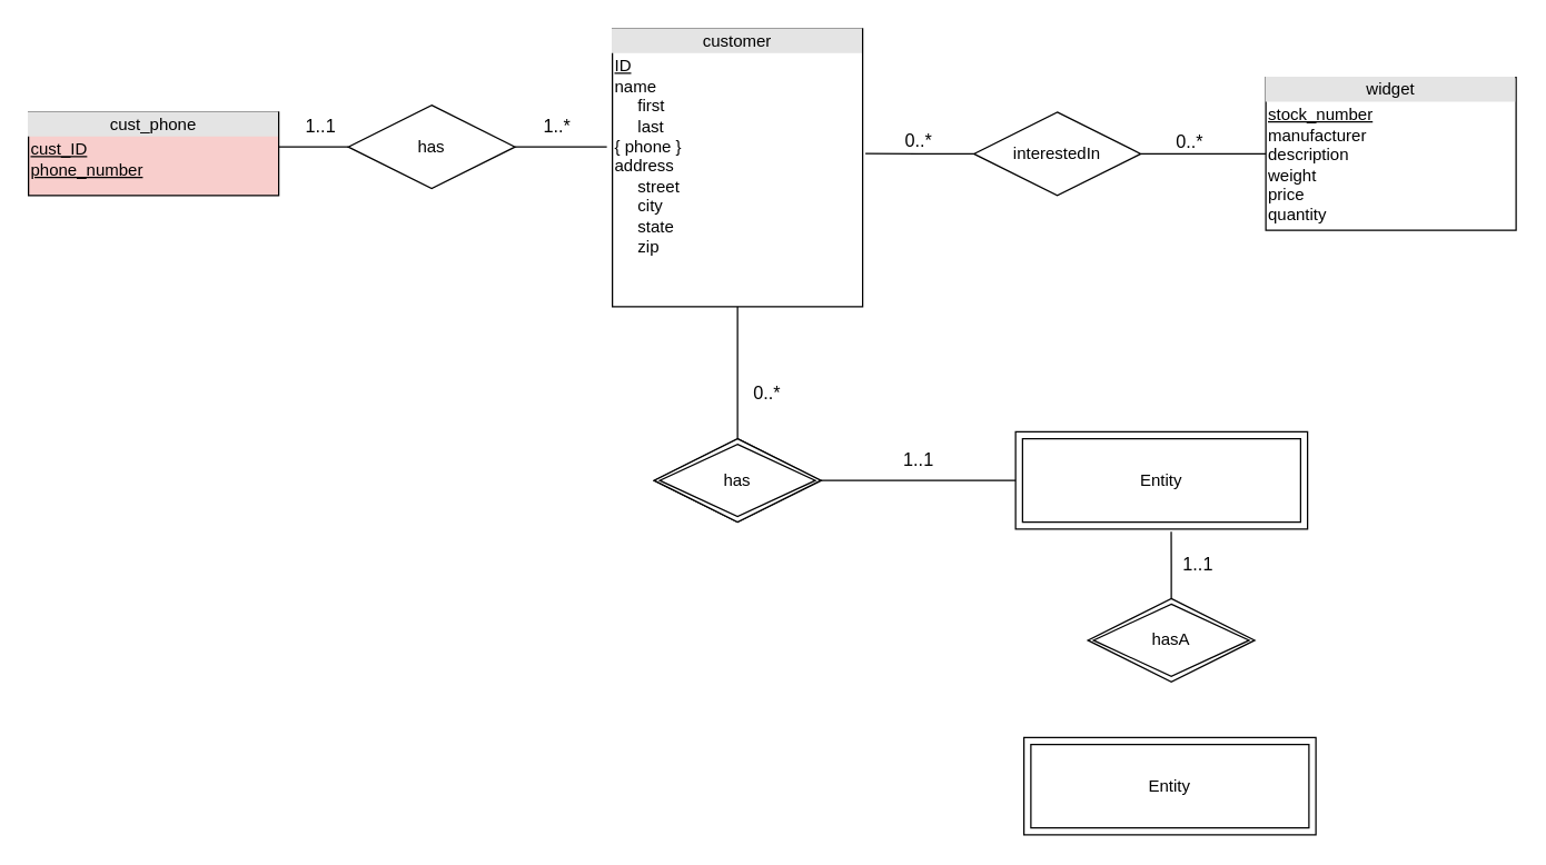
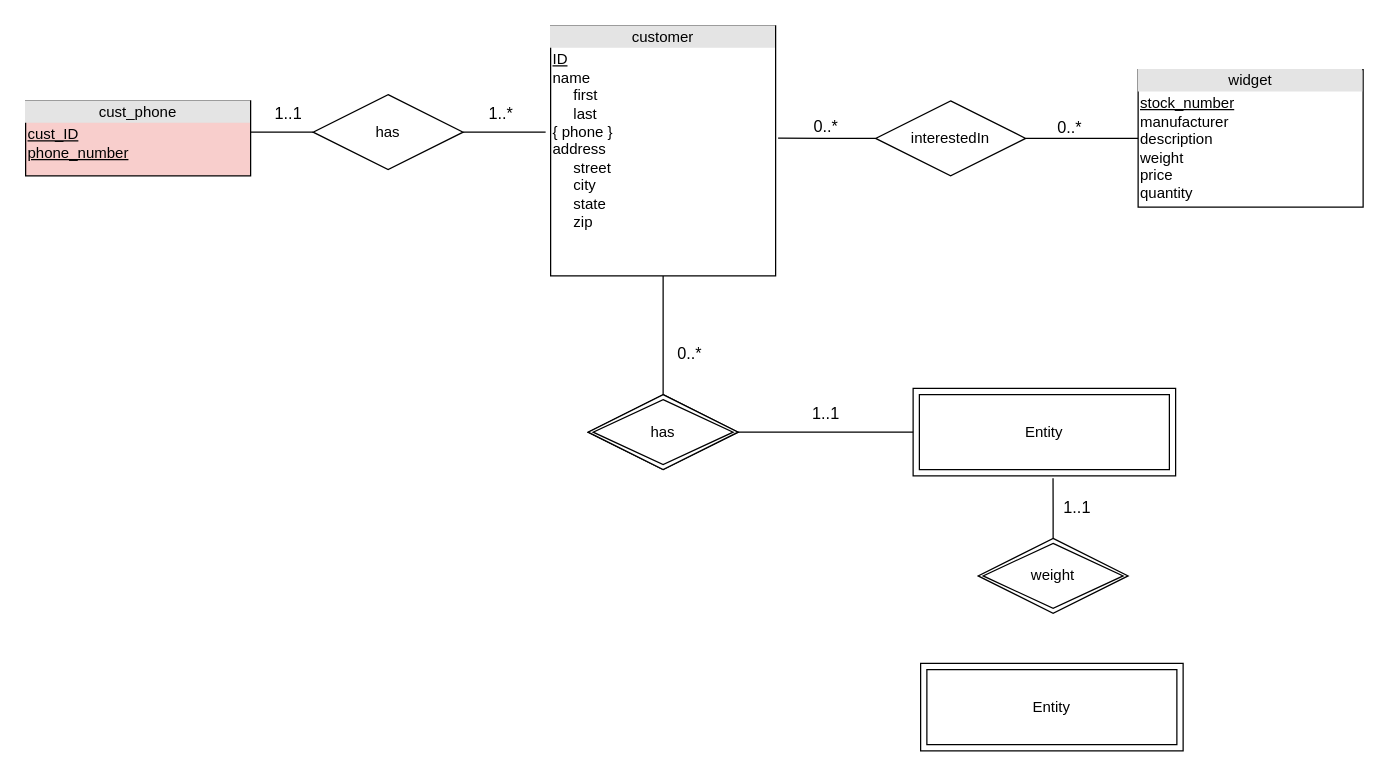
- <mxCell id="16" value="hasA" style="shape=rhombus;double=1;perimeter=rhombusPerimeter;whiteSpace=wrap;html=1;align=center;" vertex="1" parent="1"><mxGeometry x="782" y="430" width="120" height="60" as="geometry" /></mxCell>
+ <mxCell id="16" value="weight" style="shape=rhombus;double=1;perimeter=rhombusPerimeter;whiteSpace=wrap;html=1;align=center;" vertex="1" parent="1"><mxGeometry x="782" y="430" width="120" height="60" as="geometry" /></mxCell>
